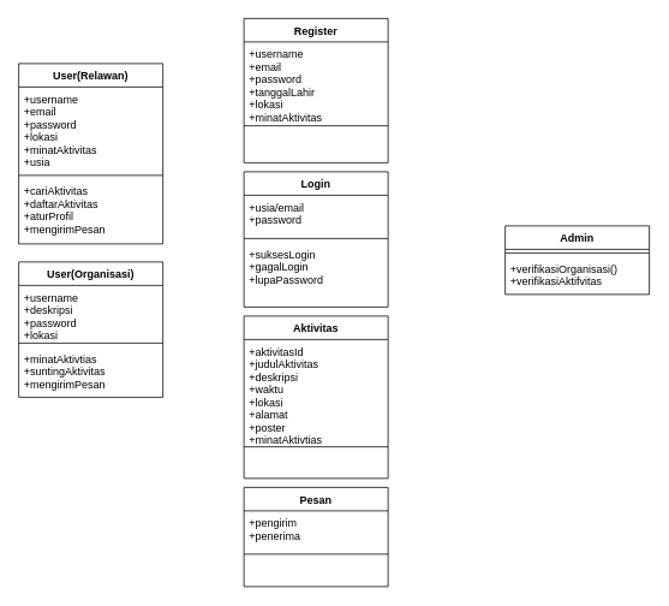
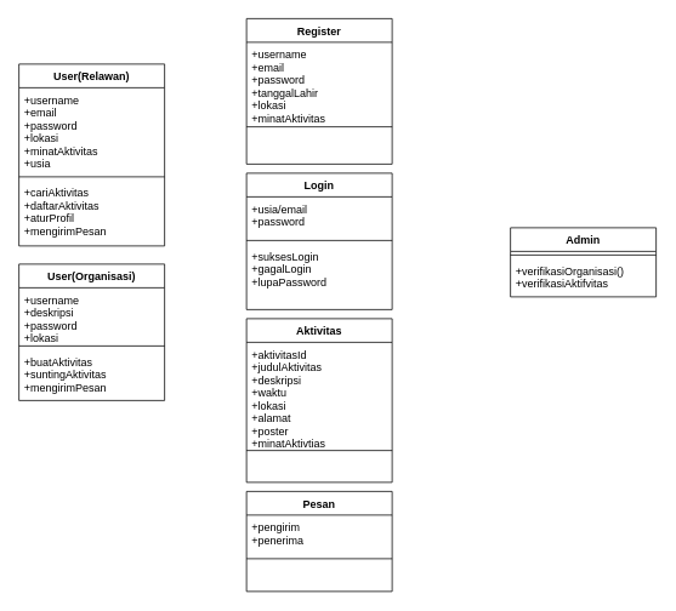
- <mxCell id="17" value="+minatAktivtias&#10;+suntingAktivitas&#10;+mengirimPesan" style="text;strokeColor=none;fillColor=none;align=left;verticalAlign=top;spacingLeft=4;spacingRight=4;overflow=hidden;rotatable=0;points=[[0,0.5],[1,0.5]];portConstraint=eastwest;" vertex="1" parent="14"><mxGeometry y="94" width="160" height="56" as="geometry" /></mxCell>
+ <mxCell id="17" value="+buatAktivitas&#10;+suntingAktivitas&#10;+mengirimPesan" style="text;strokeColor=none;fillColor=none;align=left;verticalAlign=top;spacingLeft=4;spacingRight=4;overflow=hidden;rotatable=0;points=[[0,0.5],[1,0.5]];portConstraint=eastwest;" vertex="1" parent="14"><mxGeometry y="94" width="160" height="56" as="geometry" /></mxCell>
